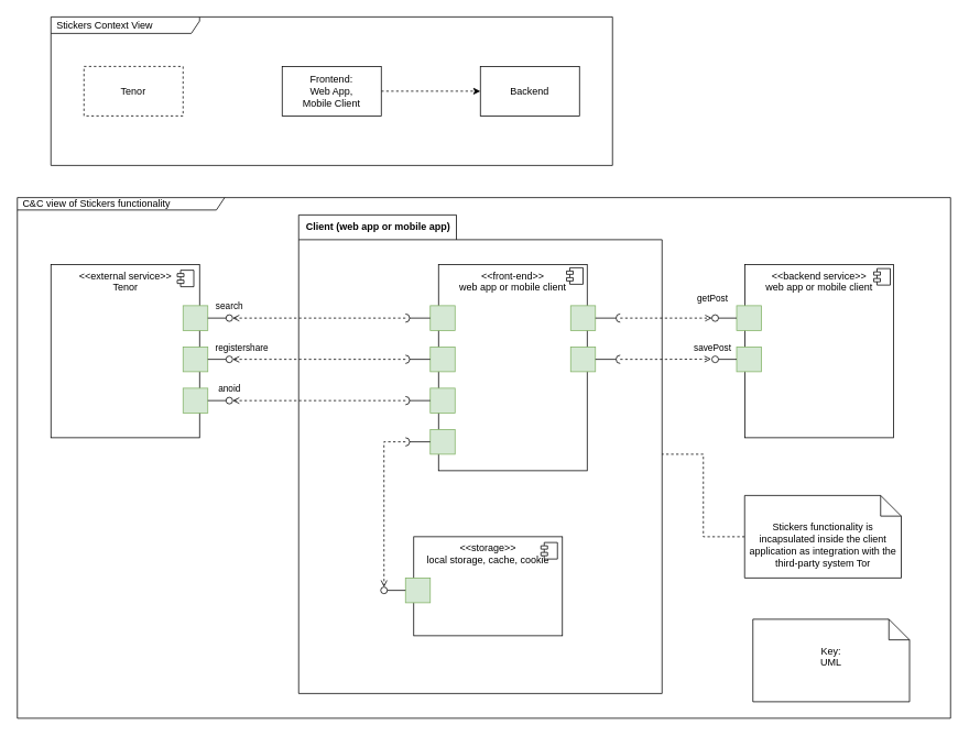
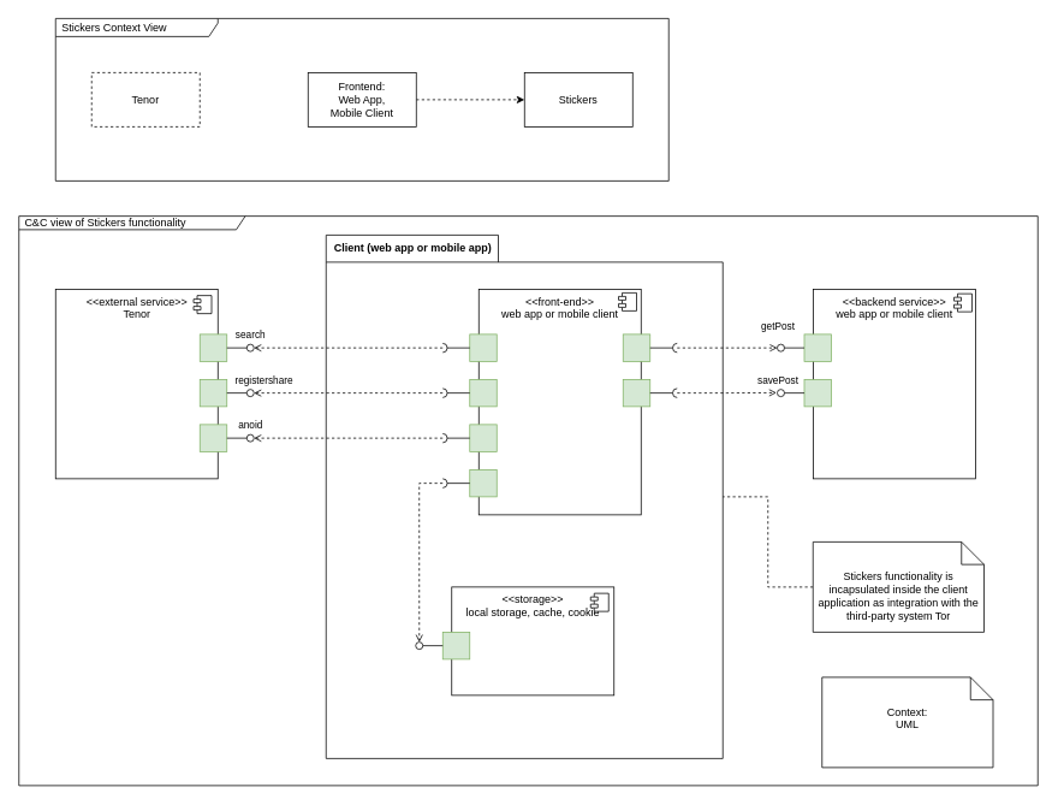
- <mxCell id="5" value="Backend" style="rounded=0;whiteSpace=wrap;html=1;" vertex="1" parent="1"><mxGeometry x="581" y="80" width="120" height="60" as="geometry" /></mxCell>
+ <mxCell id="5" value="Stickers" style="rounded=0;whiteSpace=wrap;html=1;" vertex="1" parent="1"><mxGeometry x="581" y="80" width="120" height="60" as="geometry" /></mxCell>
- <mxCell id="56" value="Key:&lt;br&gt;UML" style="shape=note2;boundedLbl=1;whiteSpace=wrap;html=1;size=25;verticalAlign=top;align=center;fontColor=#000000;" vertex="1" parent="51"><mxGeometry x="420.66" y="380" width="189.67" height="100" as="geometry" /></mxCell>
+ <mxCell id="56" value="Context:&lt;br&gt;UML" style="shape=note2;boundedLbl=1;whiteSpace=wrap;html=1;size=25;verticalAlign=top;align=center;fontColor=#000000;" vertex="1" parent="51"><mxGeometry x="420.66" y="380" width="189.67" height="100" as="geometry" /></mxCell>
